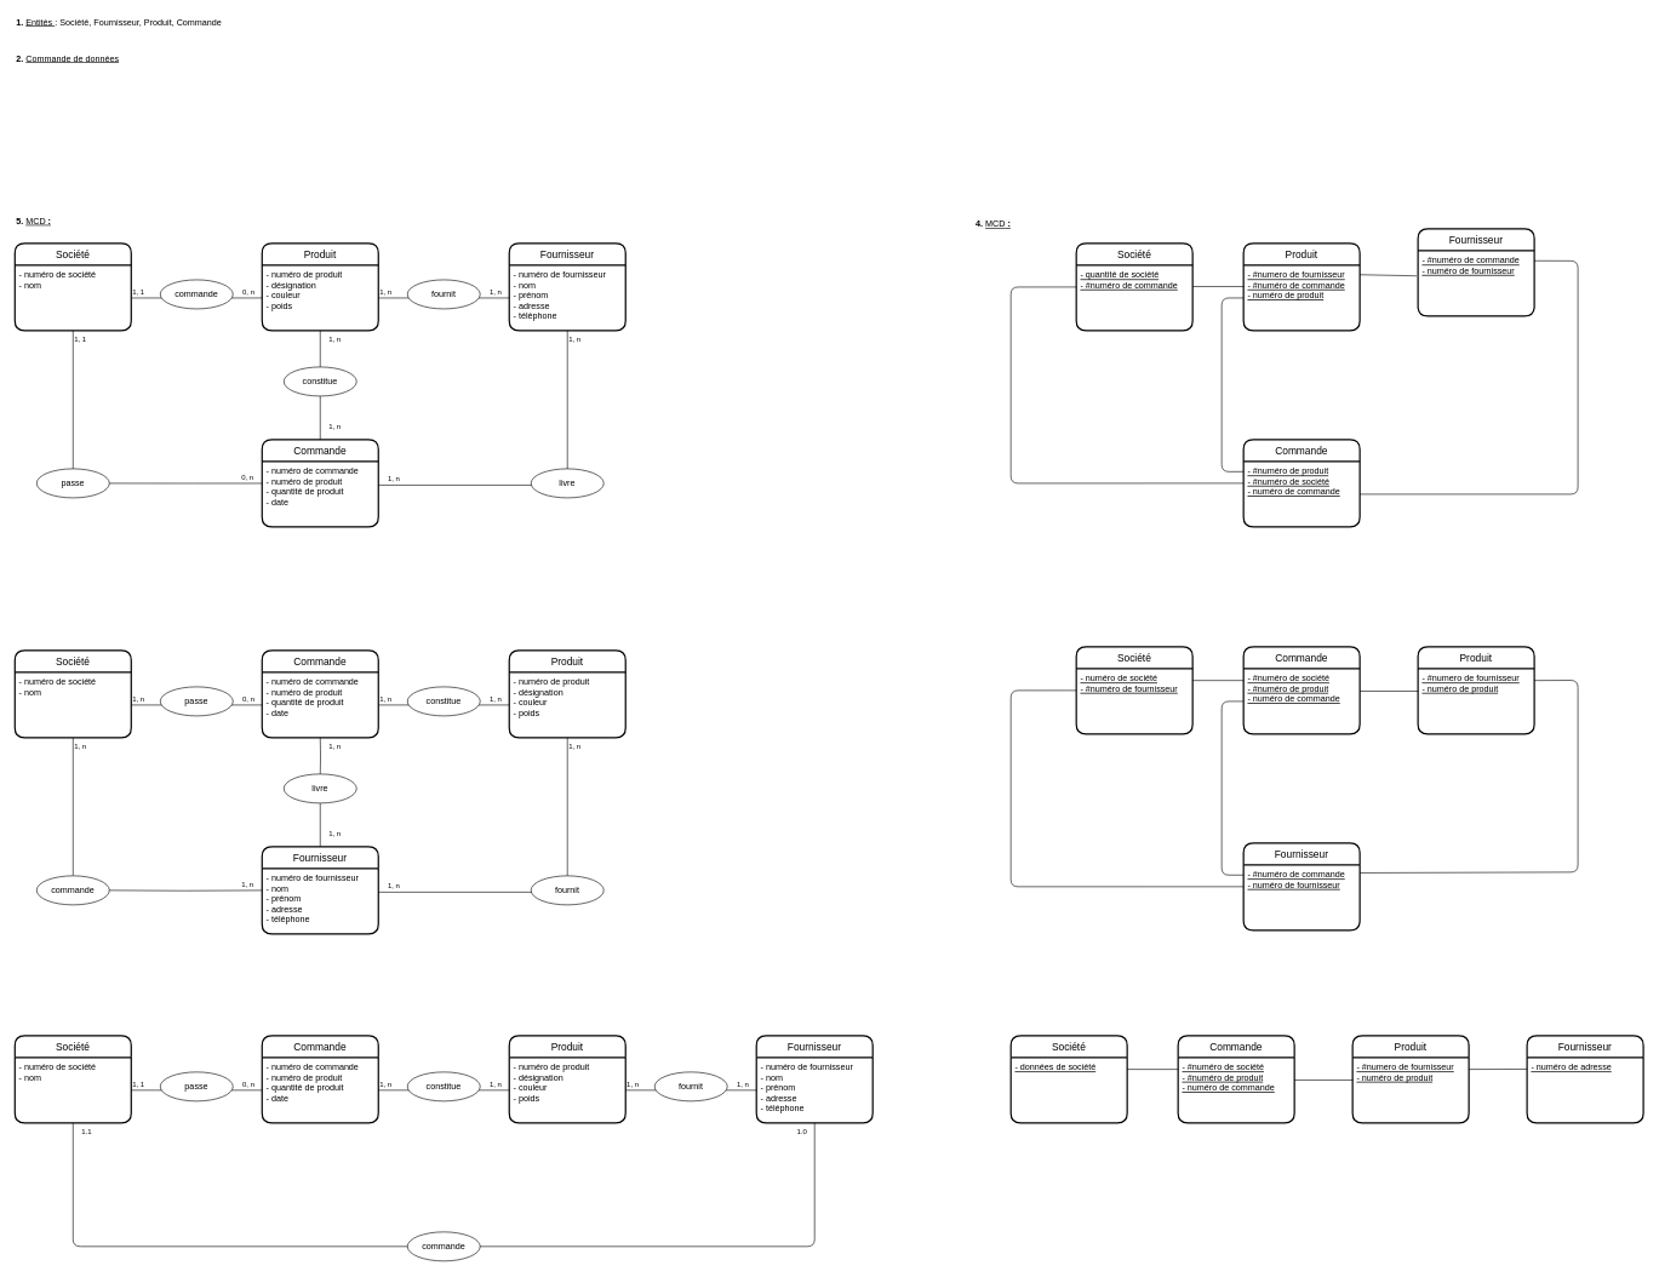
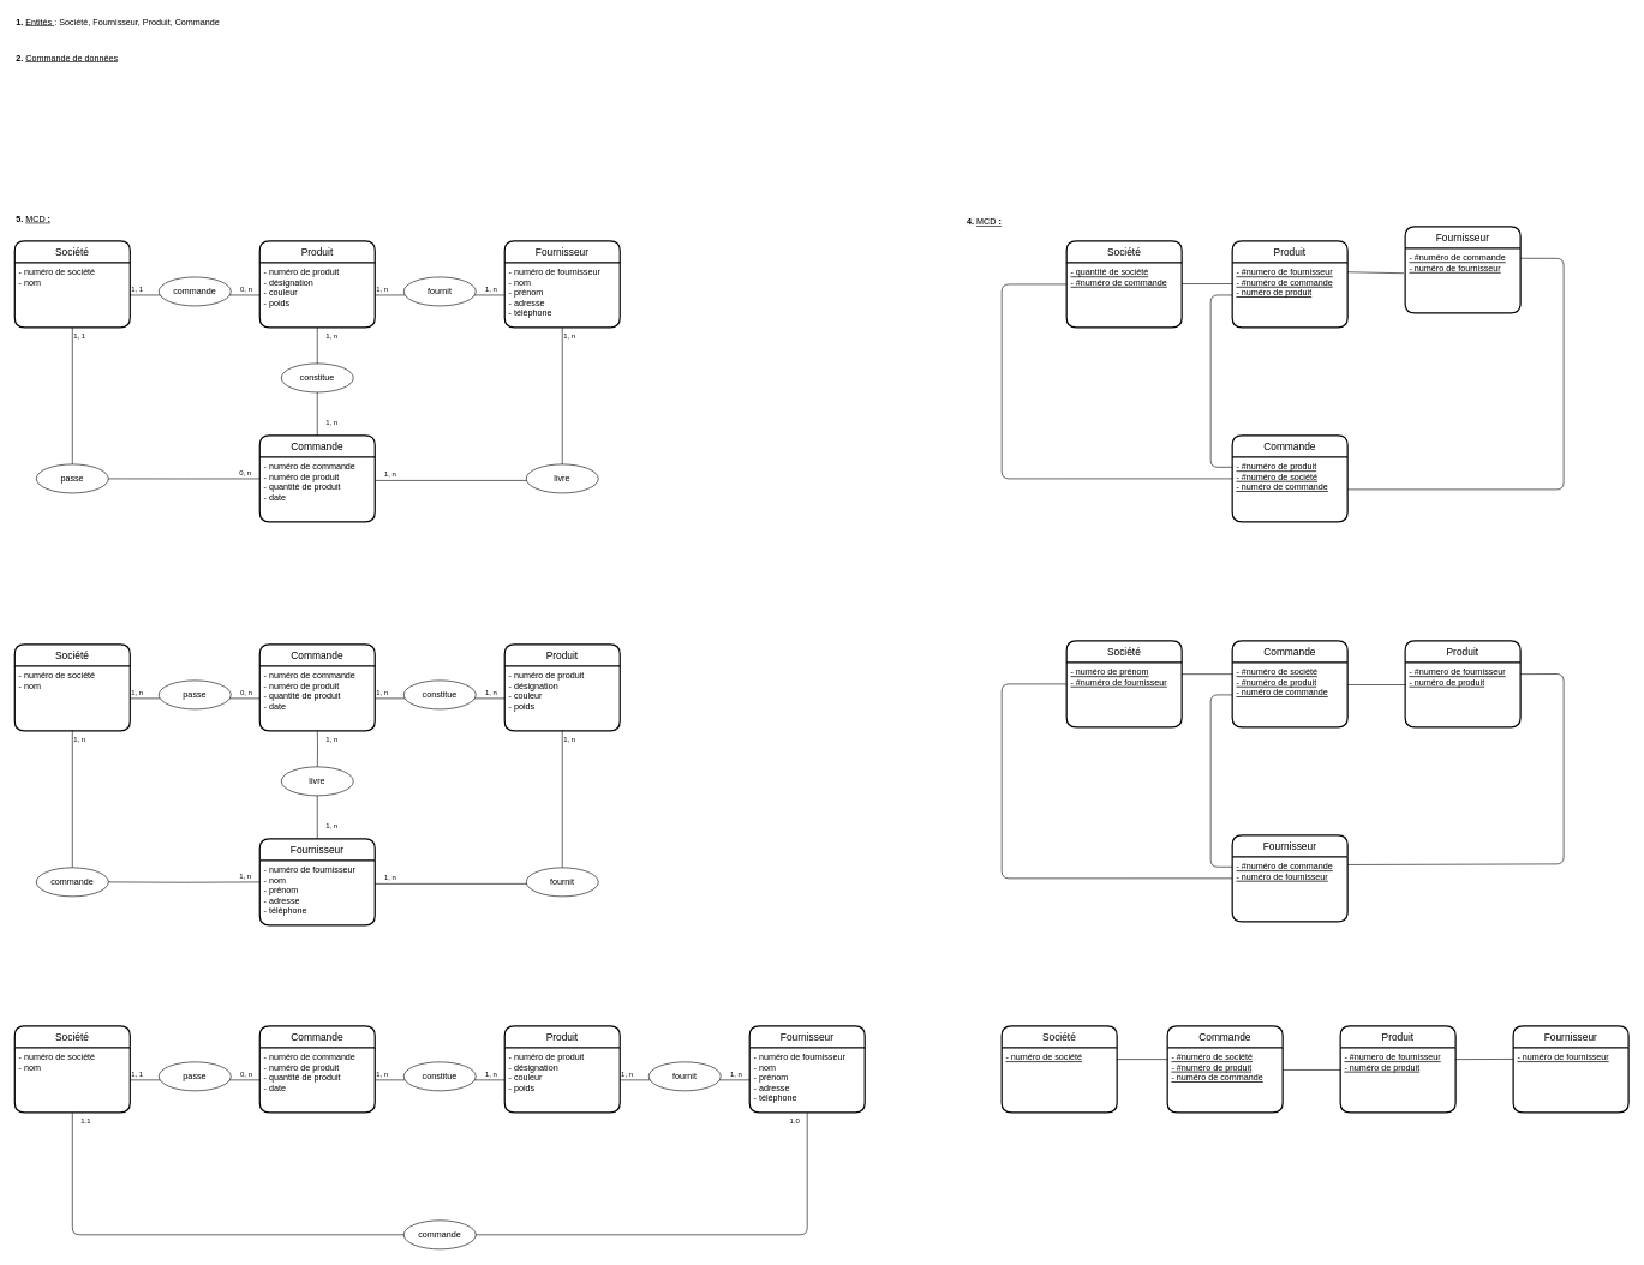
- <mxCell id="121" value="- numéro de société&#10;- #numéro de fournisseur" style="align=left;strokeColor=none;fillColor=none;spacingLeft=4;fontSize=12;verticalAlign=top;resizable=0;rotatable=0;part=1;fontStyle=4" vertex="1" parent="120"><mxGeometry y="30" width="160" height="90" as="geometry" /></mxCell>
+ <mxCell id="121" value="- numéro de prénom&#10;- #numéro de fournisseur" style="align=left;strokeColor=none;fillColor=none;spacingLeft=4;fontSize=12;verticalAlign=top;resizable=0;rotatable=0;part=1;fontStyle=4" vertex="1" parent="120"><mxGeometry y="30" width="160" height="90" as="geometry" /></mxCell>
- <mxCell id="115" value="- données de société" style="align=left;strokeColor=none;fillColor=none;spacingLeft=4;fontSize=12;verticalAlign=top;resizable=0;rotatable=0;part=1;fontStyle=4" vertex="1" parent="114"><mxGeometry y="30" width="160" height="90" as="geometry" /></mxCell>
+ <mxCell id="115" value="- numéro de société" style="align=left;strokeColor=none;fillColor=none;spacingLeft=4;fontSize=12;verticalAlign=top;resizable=0;rotatable=0;part=1;fontStyle=4" vertex="1" parent="114"><mxGeometry y="30" width="160" height="90" as="geometry" /></mxCell>
- <mxCell id="113" value="- numéro de adresse&#10;" style="align=left;strokeColor=none;fillColor=none;spacingLeft=4;fontSize=12;verticalAlign=top;resizable=0;rotatable=0;part=1;fontStyle=4" vertex="1" parent="112"><mxGeometry y="30" width="160" height="90" as="geometry" /></mxCell>
+ <mxCell id="113" value="- numéro de fournisseur&#10;" style="align=left;strokeColor=none;fillColor=none;spacingLeft=4;fontSize=12;verticalAlign=top;resizable=0;rotatable=0;part=1;fontStyle=4" vertex="1" parent="112"><mxGeometry y="30" width="160" height="90" as="geometry" /></mxCell>
